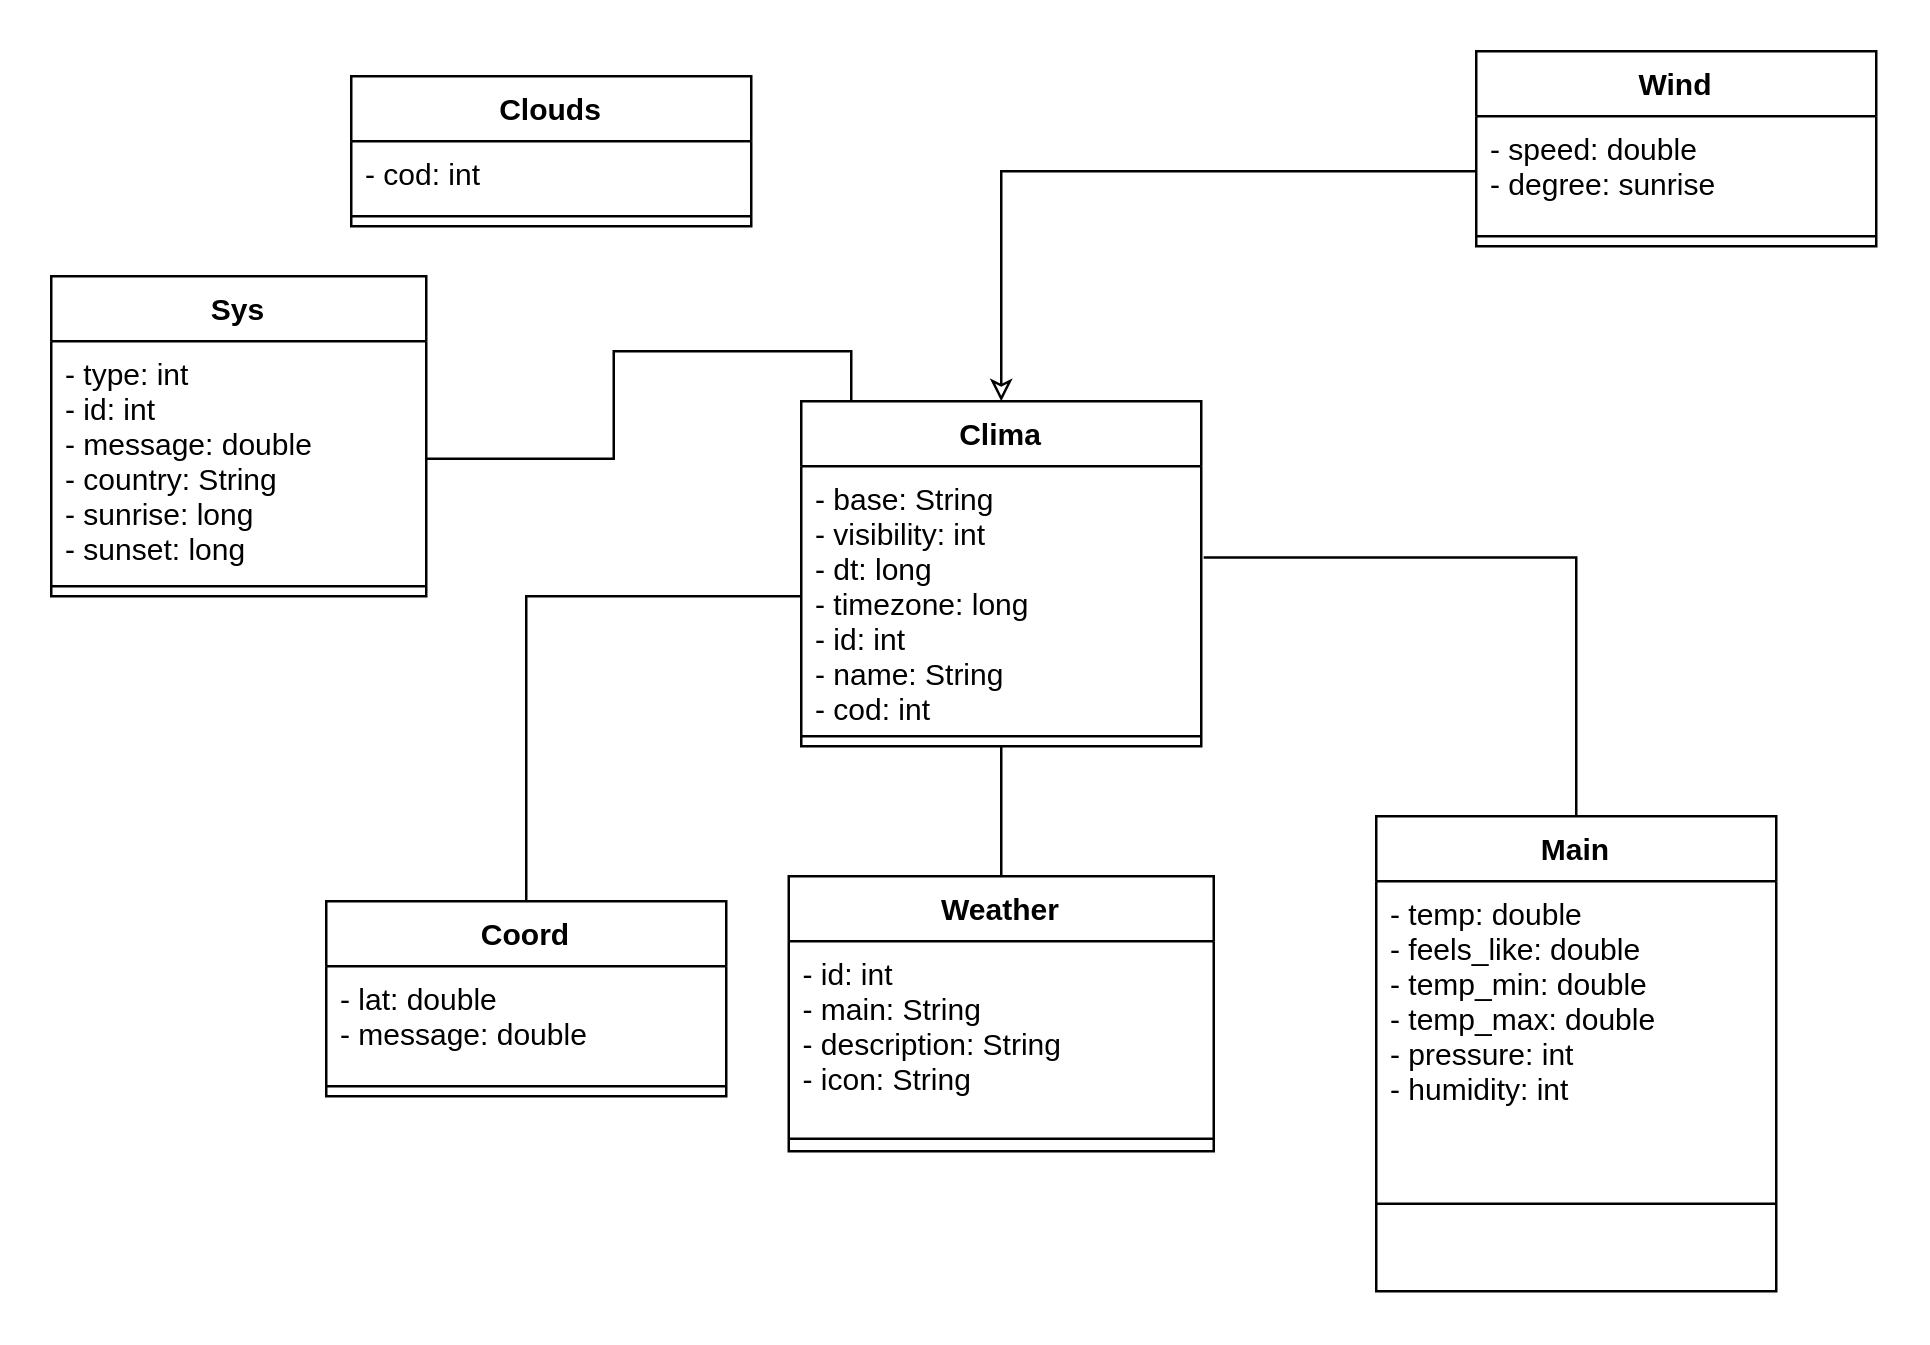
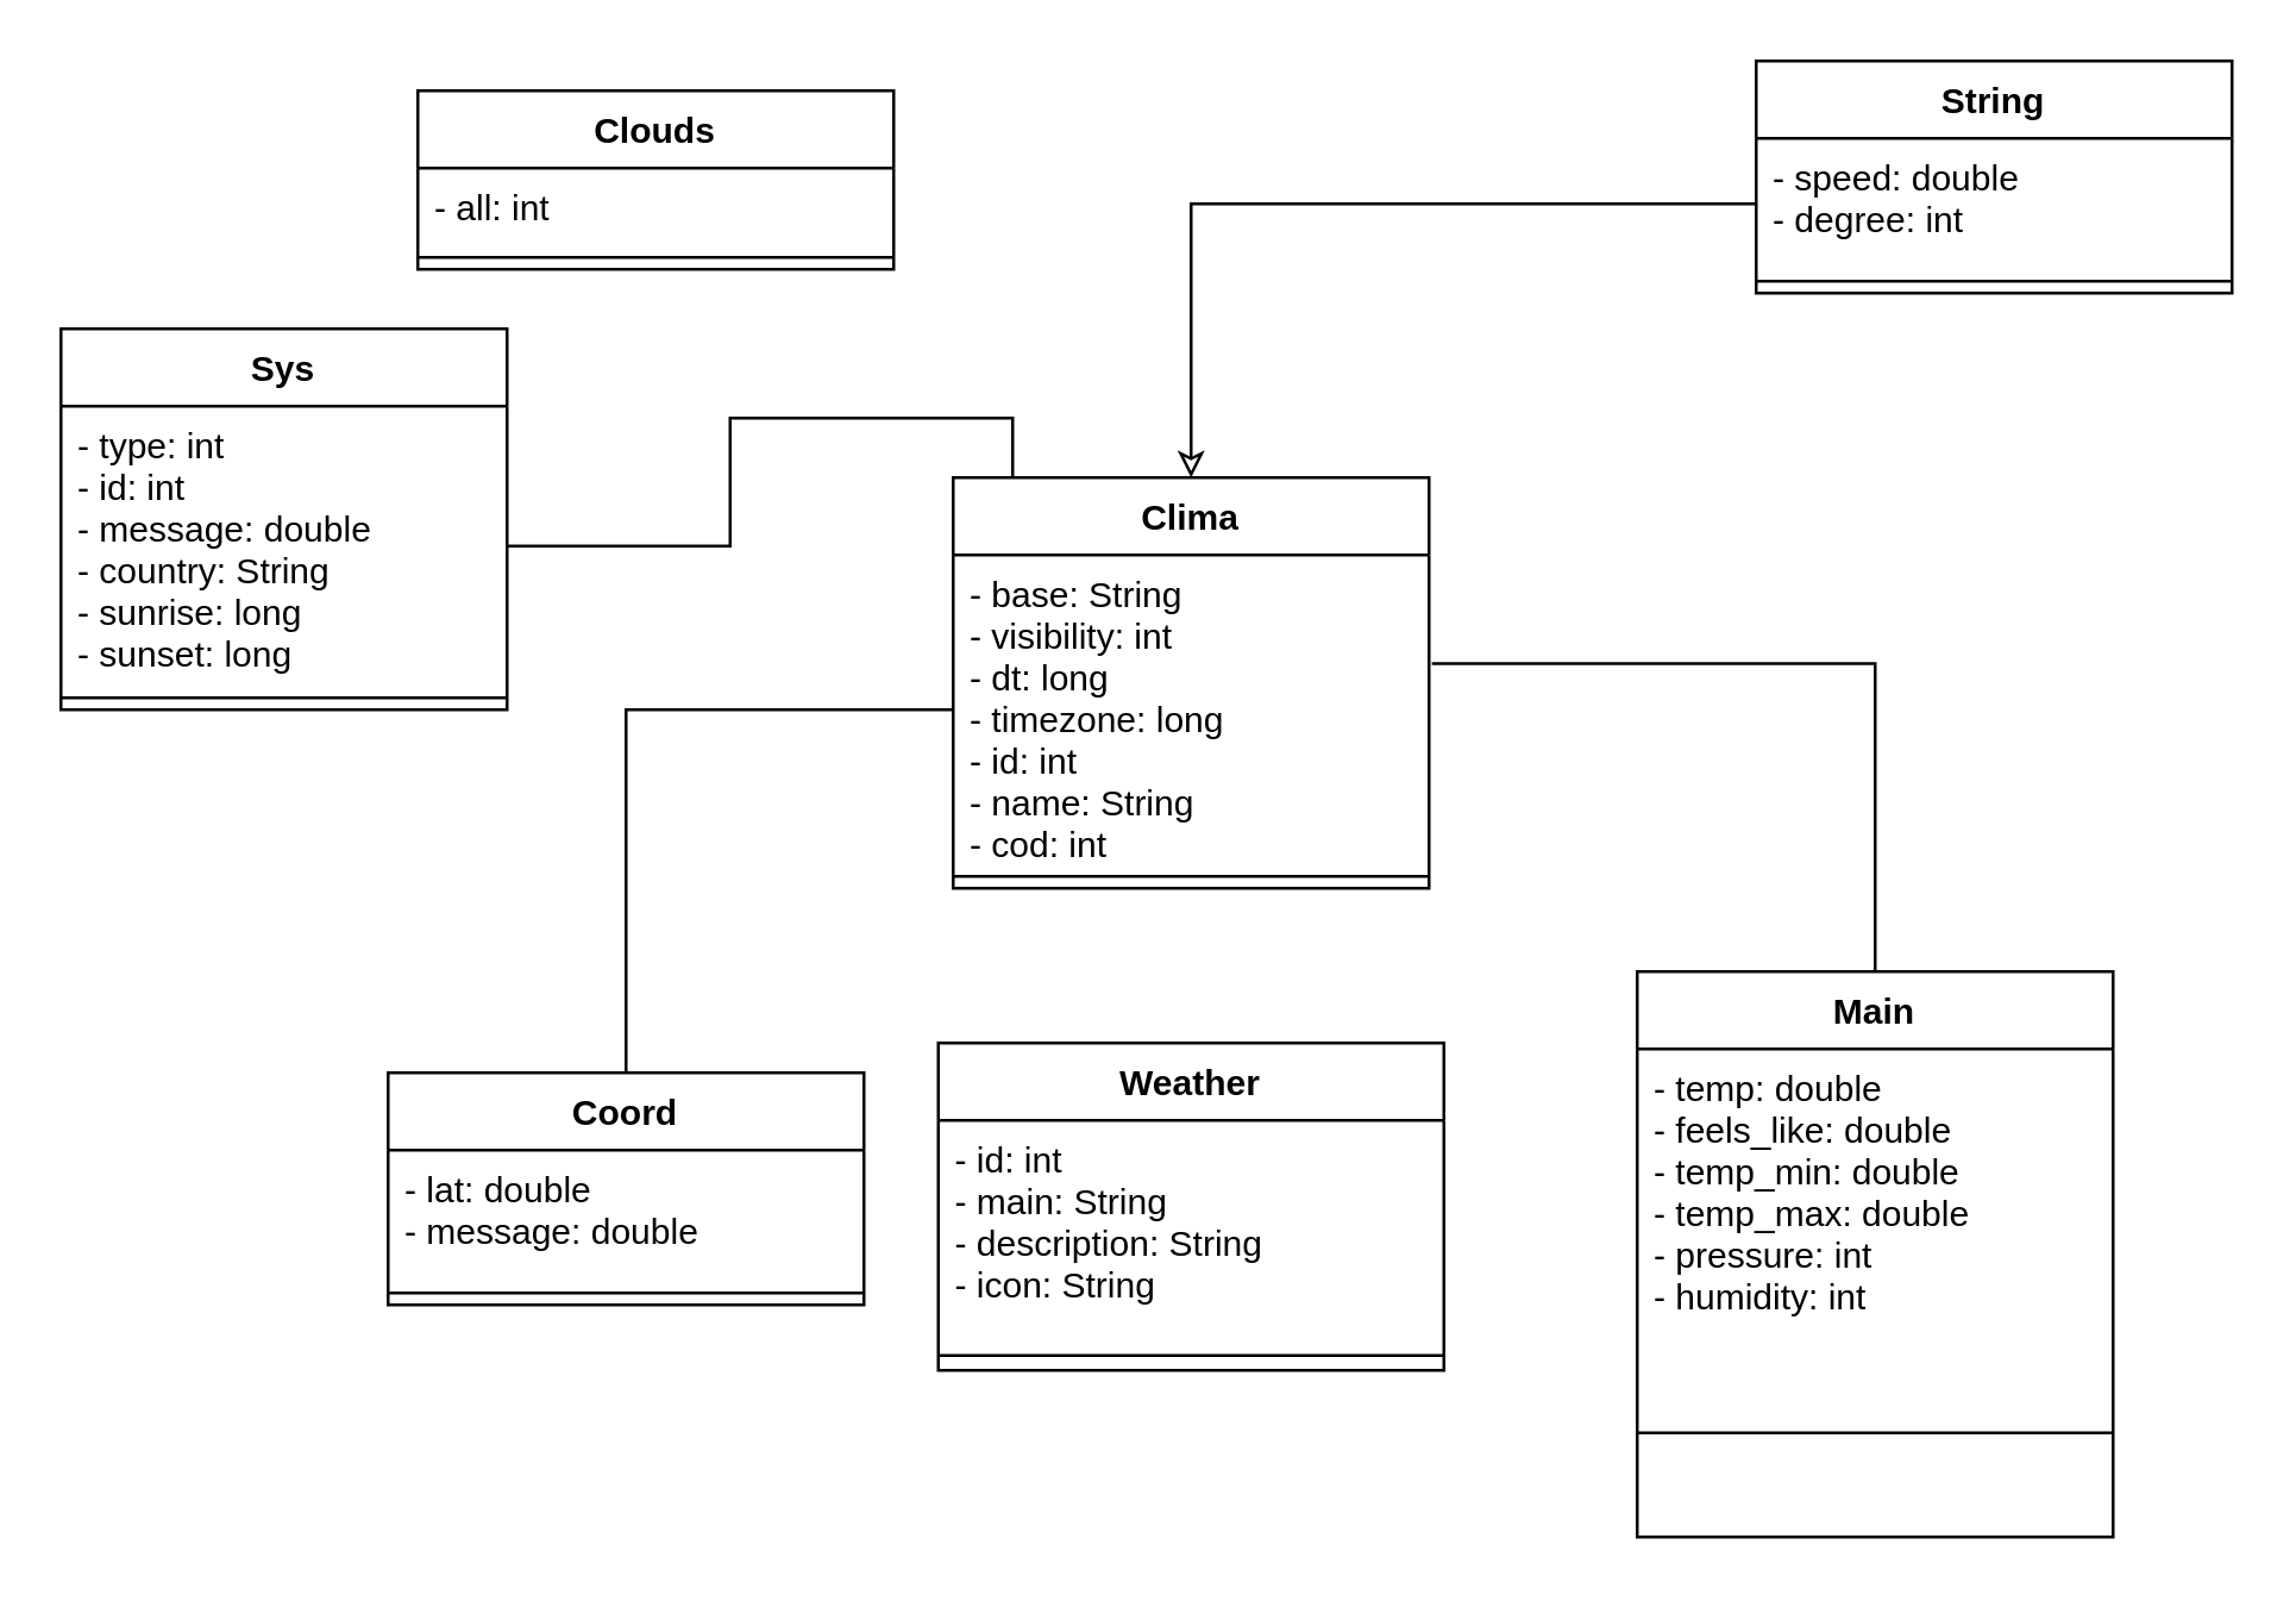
- <mxCell id="17" value="Wind" style="swimlane;fontStyle=1;align=center;verticalAlign=top;childLayout=stackLayout;horizontal=1;startSize=26;horizontalStack=0;resizeParent=1;resizeParentMax=0;resizeLast=0;collapsible=1;marginBottom=0;" vertex="1" parent="1"><mxGeometry x="590" y="20" width="160" height="78" as="geometry" /></mxCell>
+ <mxCell id="17" value="String" style="swimlane;fontStyle=1;align=center;verticalAlign=top;childLayout=stackLayout;horizontal=1;startSize=26;horizontalStack=0;resizeParent=1;resizeParentMax=0;resizeLast=0;collapsible=1;marginBottom=0;" vertex="1" parent="1"><mxGeometry x="590" y="20" width="160" height="78" as="geometry" /></mxCell>
- <mxCell id="18" value="- speed: double&#10;- degree: sunrise" style="text;strokeColor=none;fillColor=none;align=left;verticalAlign=top;spacingLeft=4;spacingRight=4;overflow=hidden;rotatable=0;points=[[0,0.5],[1,0.5]];portConstraint=eastwest;" vertex="1" parent="17"><mxGeometry y="26" width="160" height="44" as="geometry" /></mxCell>
+ <mxCell id="18" value="- speed: double&#10;- degree: int" style="text;strokeColor=none;fillColor=none;align=left;verticalAlign=top;spacingLeft=4;spacingRight=4;overflow=hidden;rotatable=0;points=[[0,0.5],[1,0.5]];portConstraint=eastwest;" vertex="1" parent="17"><mxGeometry y="26" width="160" height="44" as="geometry" /></mxCell>
- <mxCell id="22" value="- cod: int" style="text;strokeColor=none;fillColor=none;align=left;verticalAlign=top;spacingLeft=4;spacingRight=4;overflow=hidden;rotatable=0;points=[[0,0.5],[1,0.5]];portConstraint=eastwest;" vertex="1" parent="21"><mxGeometry y="26" width="160" height="26" as="geometry" /></mxCell>
+ <mxCell id="22" value="- all: int" style="text;strokeColor=none;fillColor=none;align=left;verticalAlign=top;spacingLeft=4;spacingRight=4;overflow=hidden;rotatable=0;points=[[0,0.5],[1,0.5]];portConstraint=eastwest;" vertex="1" parent="21"><mxGeometry y="26" width="160" height="26" as="geometry" /></mxCell>
- <mxCell id="9" style="edgeStyle=orthogonalEdgeStyle;rounded=0;orthogonalLoop=1;jettySize=auto;html=1;entryX=0.5;entryY=1;entryDx=0;entryDy=0;endArrow=none;endFill=0;" edge="1" parent="1" source="10" target="2"><mxGeometry relative="1" as="geometry" /></mxCell>
